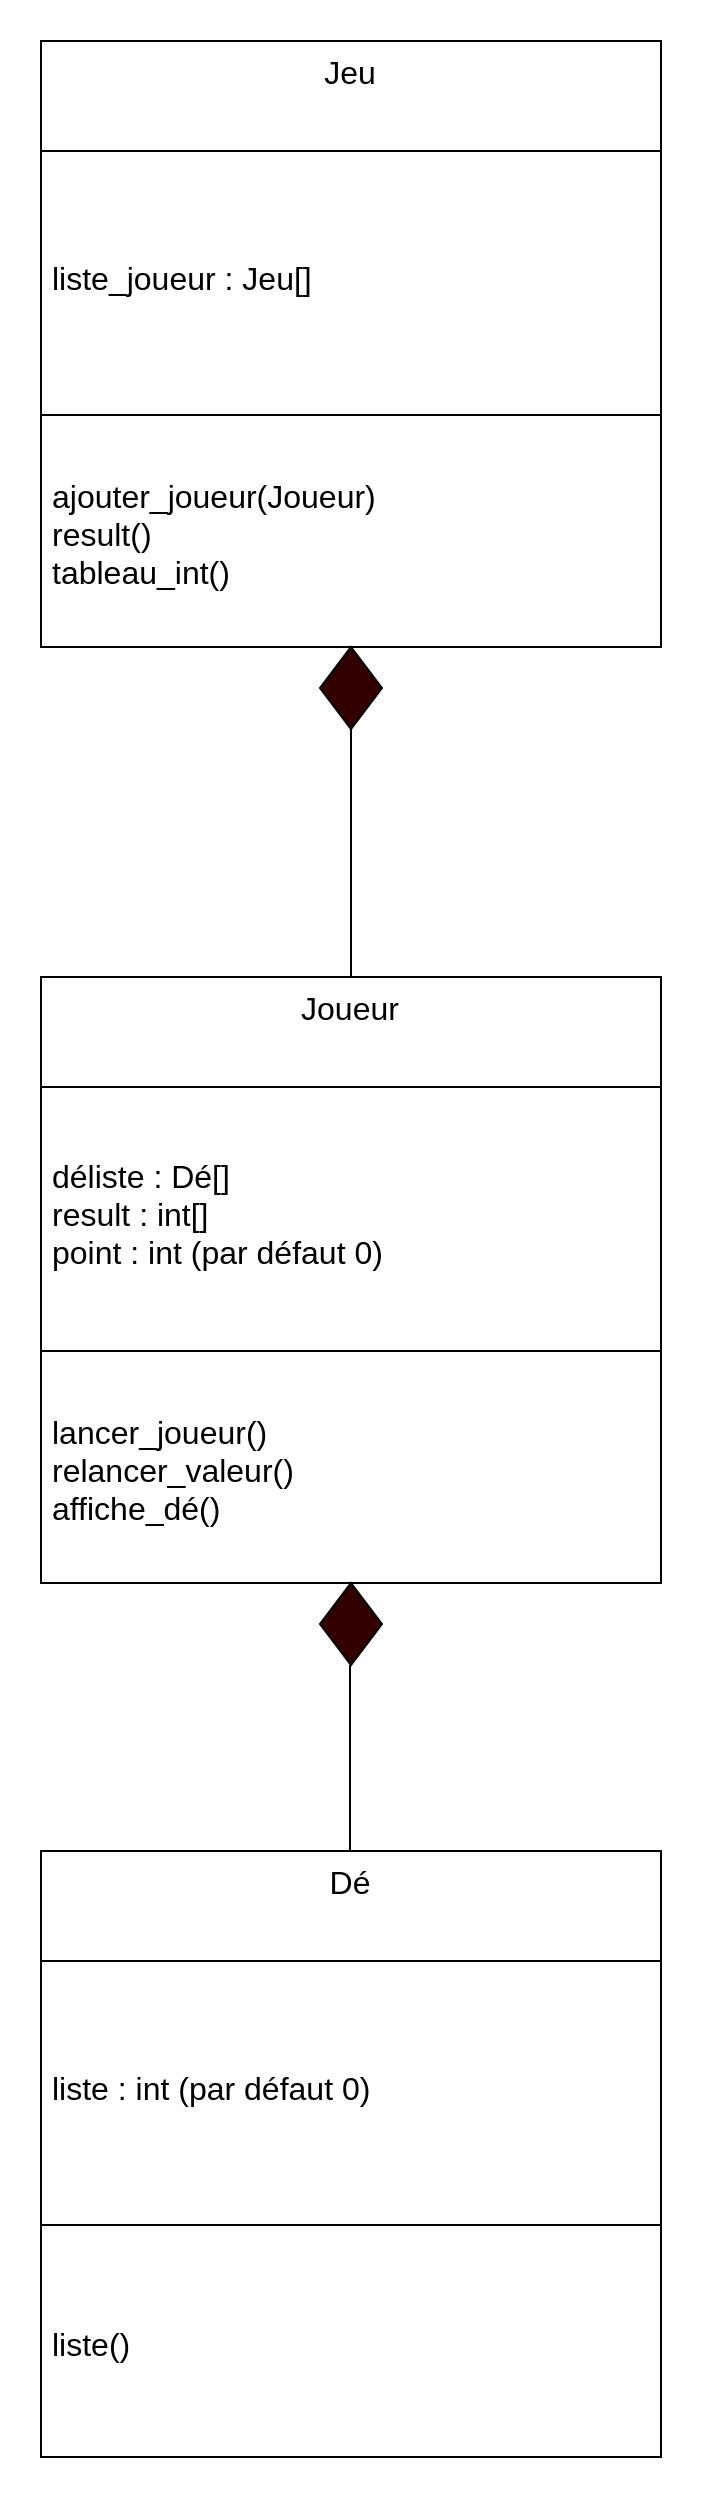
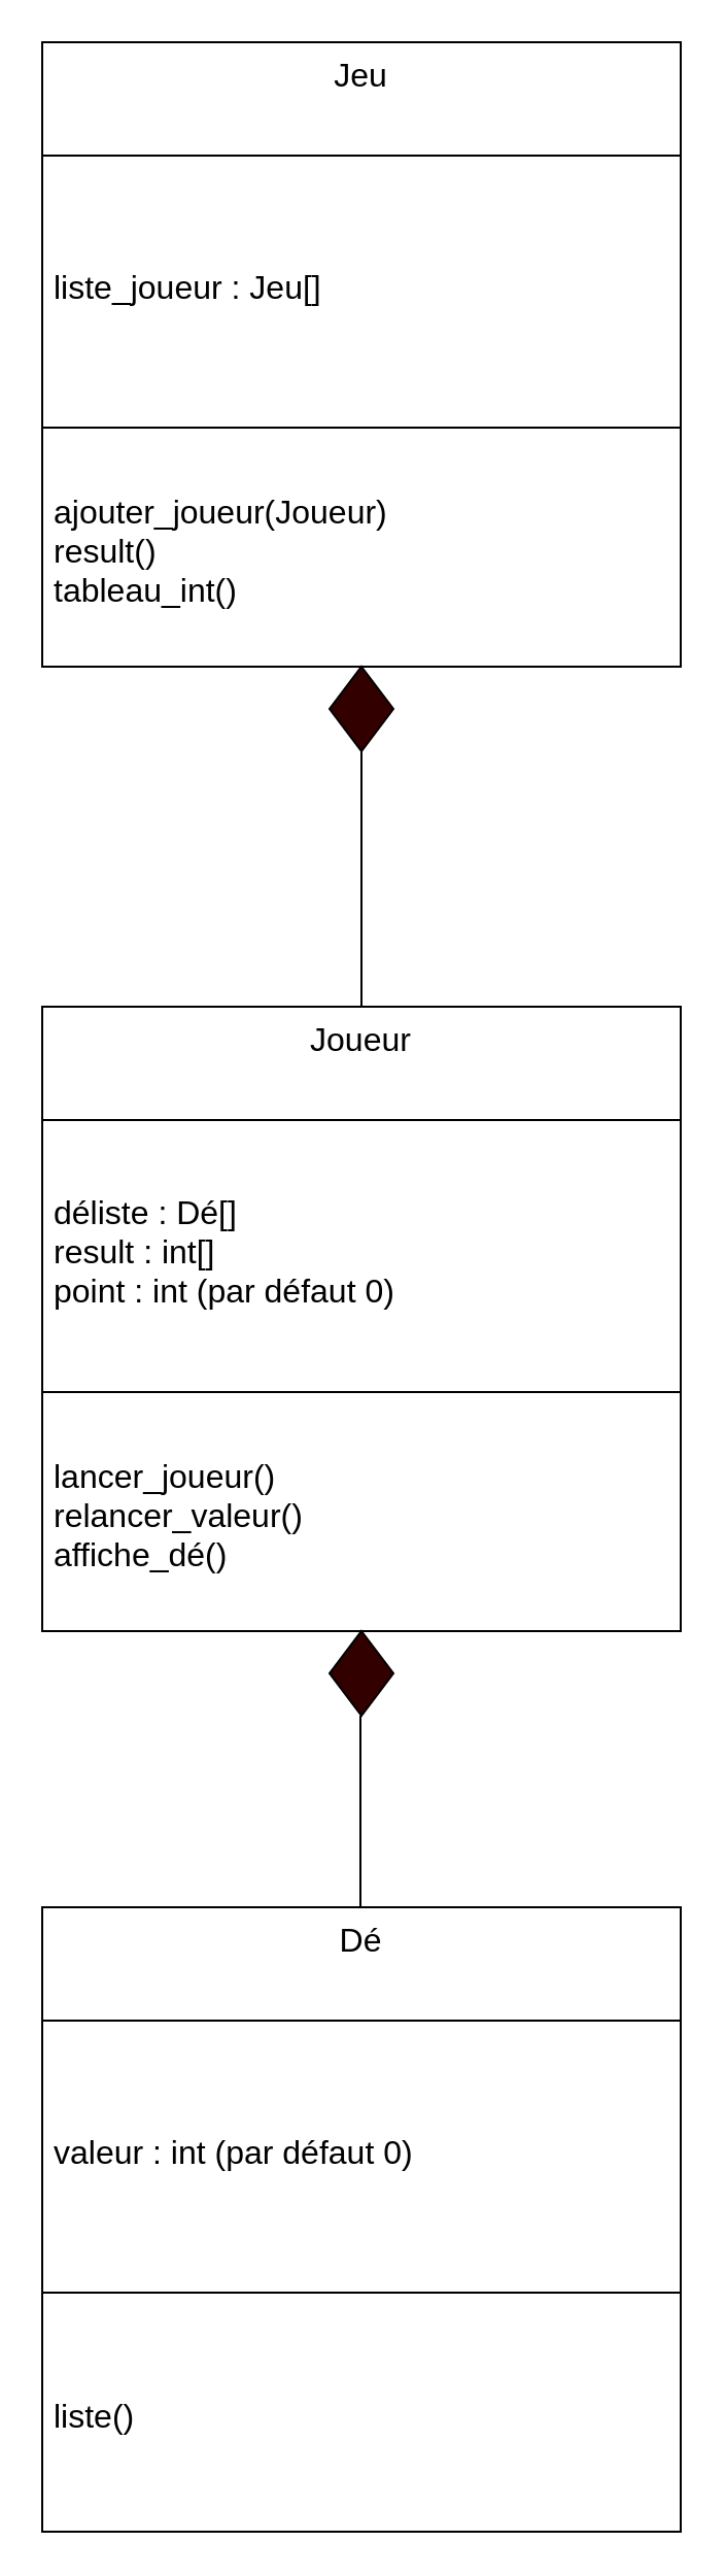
- <mxCell id="3" value="liste : int (par défaut 0)" style="text;html=1;strokeColor=none;fillColor=none;align=left;verticalAlign=middle;spacingLeft=4;spacingRight=4;overflow=hidden;rotatable=0;points=[[0,0.5],[1,0.5]];portConstraint=eastwest;whiteSpace=wrap;fontSize=16;" parent="2" vertex="1"><mxGeometry y="55" width="310" height="128" as="geometry" /></mxCell>
+ <mxCell id="3" value="valeur : int (par défaut 0)" style="text;html=1;strokeColor=none;fillColor=none;align=left;verticalAlign=middle;spacingLeft=4;spacingRight=4;overflow=hidden;rotatable=0;points=[[0,0.5],[1,0.5]];portConstraint=eastwest;whiteSpace=wrap;fontSize=16;" parent="2" vertex="1"><mxGeometry y="55" width="310" height="128" as="geometry" /></mxCell>
